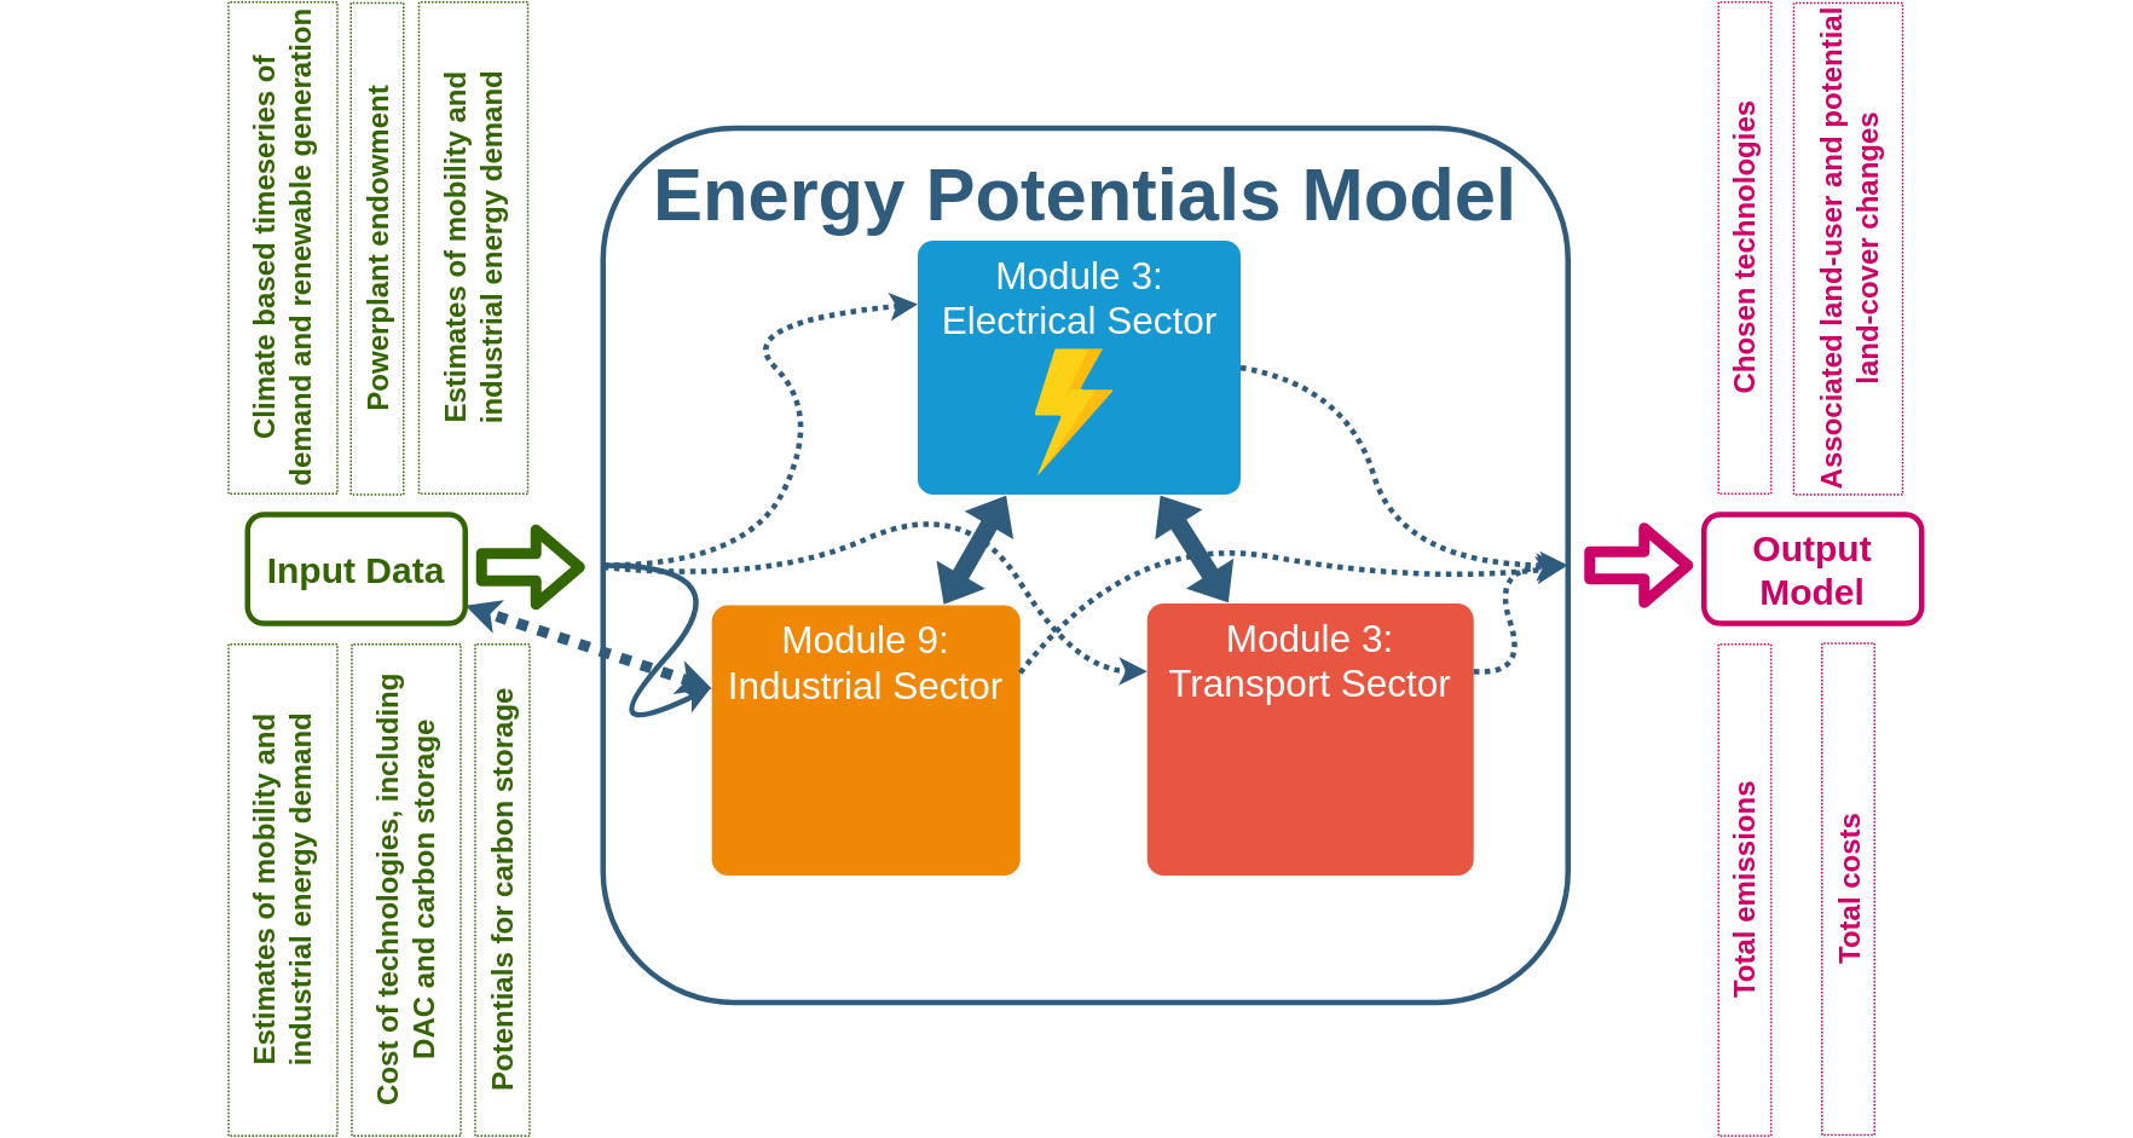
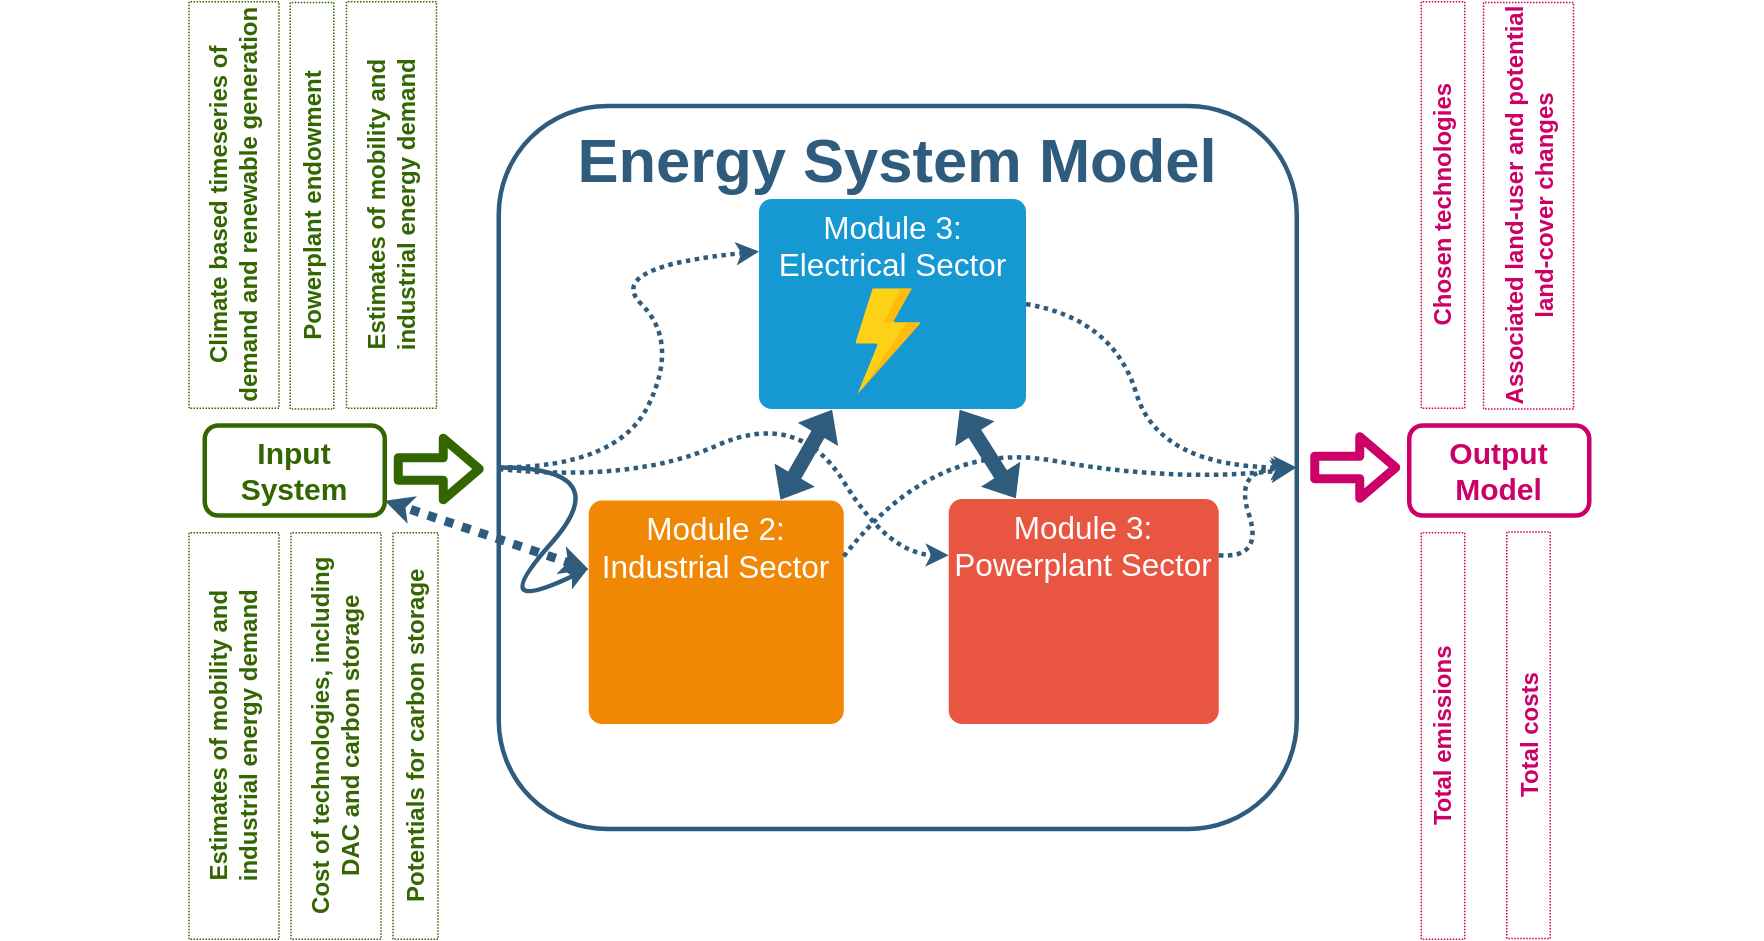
- <mxCell id="2" value="&lt;div&gt;&lt;font color=&quot;#2F5B7C&quot;&gt;&lt;b&gt;&lt;font style=&quot;font-size: 41px&quot;&gt;Energy Potentials Model&lt;br&gt;&lt;/font&gt;&lt;/b&gt;&lt;/font&gt;&lt;/div&gt;&lt;div&gt;&lt;font color=&quot;#2F5B7C&quot;&gt;&lt;br&gt;&lt;/font&gt;&lt;/div&gt;&lt;div&gt;&lt;font color=&quot;#2F5B7C&quot;&gt;&lt;br&gt;&lt;/font&gt;&lt;/div&gt;&lt;div&gt;&lt;font color=&quot;#2F5B7C&quot;&gt;&lt;br&gt;&lt;/font&gt;&lt;/div&gt;&lt;div&gt;&lt;font color=&quot;#2F5B7C&quot;&gt;&lt;br&gt;&lt;/font&gt;&lt;/div&gt;&lt;div&gt;&lt;font color=&quot;#2F5B7C&quot;&gt;&lt;br&gt;&lt;/font&gt;&lt;/div&gt;&lt;div&gt;&lt;font color=&quot;#2F5B7C&quot;&gt;&lt;br&gt;&lt;/font&gt;&lt;/div&gt;&lt;div&gt;&lt;font color=&quot;#2F5B7C&quot;&gt;&lt;br&gt;&lt;/font&gt;&lt;/div&gt;&lt;div&gt;&lt;font color=&quot;#2F5B7C&quot;&gt;&lt;br&gt;&lt;/font&gt;&lt;/div&gt;&lt;div&gt;&lt;font color=&quot;#2F5B7C&quot;&gt;&lt;br&gt;&lt;/font&gt;&lt;/div&gt;&lt;div&gt;&lt;font color=&quot;#2F5B7C&quot;&gt;&lt;br&gt;&lt;/font&gt;&lt;/div&gt;&lt;div&gt;&lt;font color=&quot;#2F5B7C&quot;&gt;&lt;br&gt;&lt;/font&gt;&lt;/div&gt;&lt;div&gt;&lt;font color=&quot;#2F5B7C&quot;&gt;&lt;br&gt;&lt;/font&gt;&lt;/div&gt;&lt;div&gt;&lt;font color=&quot;#2F5B7C&quot;&gt;&lt;br&gt;&lt;/font&gt;&lt;/div&gt;&lt;div&gt;&lt;font color=&quot;#2F5B7C&quot;&gt;&lt;br&gt;&lt;/font&gt;&lt;/div&gt;&lt;div&gt;&lt;font color=&quot;#2F5B7C&quot;&gt;&lt;br&gt;&lt;/font&gt;&lt;/div&gt;&lt;div&gt;&lt;font color=&quot;#2F5B7C&quot;&gt;&lt;br&gt;&lt;/font&gt;&lt;/div&gt;&lt;div&gt;&lt;font color=&quot;#2F5B7C&quot;&gt;&lt;br&gt;&lt;/font&gt;&lt;/div&gt;" style="whiteSpace=wrap;html=1;rounded=1;labelBackgroundColor=none;strokeColor=#2F5B7C;strokeWidth=3;fillColor=none;fontFamily=Helvetica;fontSize=20;imageAspect=0;" parent="1" vertex="1"><mxGeometry x="332" y="20" width="532" height="482" as="geometry" /></mxCell>
+ <mxCell id="2" value="&lt;div&gt;&lt;font color=&quot;#2F5B7C&quot;&gt;&lt;b&gt;&lt;font style=&quot;font-size: 41px&quot;&gt;Energy System Model&lt;br&gt;&lt;/font&gt;&lt;/b&gt;&lt;/font&gt;&lt;/div&gt;&lt;div&gt;&lt;font color=&quot;#2F5B7C&quot;&gt;&lt;br&gt;&lt;/font&gt;&lt;/div&gt;&lt;div&gt;&lt;font color=&quot;#2F5B7C&quot;&gt;&lt;br&gt;&lt;/font&gt;&lt;/div&gt;&lt;div&gt;&lt;font color=&quot;#2F5B7C&quot;&gt;&lt;br&gt;&lt;/font&gt;&lt;/div&gt;&lt;div&gt;&lt;font color=&quot;#2F5B7C&quot;&gt;&lt;br&gt;&lt;/font&gt;&lt;/div&gt;&lt;div&gt;&lt;font color=&quot;#2F5B7C&quot;&gt;&lt;br&gt;&lt;/font&gt;&lt;/div&gt;&lt;div&gt;&lt;font color=&quot;#2F5B7C&quot;&gt;&lt;br&gt;&lt;/font&gt;&lt;/div&gt;&lt;div&gt;&lt;font color=&quot;#2F5B7C&quot;&gt;&lt;br&gt;&lt;/font&gt;&lt;/div&gt;&lt;div&gt;&lt;font color=&quot;#2F5B7C&quot;&gt;&lt;br&gt;&lt;/font&gt;&lt;/div&gt;&lt;div&gt;&lt;font color=&quot;#2F5B7C&quot;&gt;&lt;br&gt;&lt;/font&gt;&lt;/div&gt;&lt;div&gt;&lt;font color=&quot;#2F5B7C&quot;&gt;&lt;br&gt;&lt;/font&gt;&lt;/div&gt;&lt;div&gt;&lt;font color=&quot;#2F5B7C&quot;&gt;&lt;br&gt;&lt;/font&gt;&lt;/div&gt;&lt;div&gt;&lt;font color=&quot;#2F5B7C&quot;&gt;&lt;br&gt;&lt;/font&gt;&lt;/div&gt;&lt;div&gt;&lt;font color=&quot;#2F5B7C&quot;&gt;&lt;br&gt;&lt;/font&gt;&lt;/div&gt;&lt;div&gt;&lt;font color=&quot;#2F5B7C&quot;&gt;&lt;br&gt;&lt;/font&gt;&lt;/div&gt;&lt;div&gt;&lt;font color=&quot;#2F5B7C&quot;&gt;&lt;br&gt;&lt;/font&gt;&lt;/div&gt;&lt;div&gt;&lt;font color=&quot;#2F5B7C&quot;&gt;&lt;br&gt;&lt;/font&gt;&lt;/div&gt;&lt;div&gt;&lt;font color=&quot;#2F5B7C&quot;&gt;&lt;br&gt;&lt;/font&gt;&lt;/div&gt;" style="whiteSpace=wrap;html=1;rounded=1;labelBackgroundColor=none;strokeColor=#2F5B7C;strokeWidth=3;fillColor=none;fontFamily=Helvetica;fontSize=20;imageAspect=0;" parent="1" vertex="1"><mxGeometry x="332" y="20" width="532" height="482" as="geometry" /></mxCell>
- <mxCell id="12" value="&lt;b&gt;&lt;font color=&quot;#336600&quot;&gt;Input Data&lt;/font&gt;&lt;/b&gt;" style="rounded=1;whiteSpace=wrap;html=1;labelBackgroundColor=none;strokeColor=#336600;strokeWidth=3;fillColor=none;gradientColor=none;fontFamily=Helvetica;fontSize=20;fontColor=#000000;" parent="1" vertex="1"><mxGeometry x="136" y="233" width="120" height="60" as="geometry" /></mxCell>
+ <mxCell id="12" value="&lt;b&gt;&lt;font color=&quot;#336600&quot;&gt;Input System&lt;/font&gt;&lt;/b&gt;" style="rounded=1;whiteSpace=wrap;html=1;labelBackgroundColor=none;strokeColor=#336600;strokeWidth=3;fillColor=none;gradientColor=none;fontFamily=Helvetica;fontSize=20;fontColor=#000000;" parent="1" vertex="1"><mxGeometry x="136" y="233" width="120" height="60" as="geometry" /></mxCell>
- <mxCell id="7" value="&lt;font style=&quot;font-size: 21px&quot;&gt;Module 3: Transport Sector&lt;/font&gt;" style="rounded=1;whiteSpace=wrap;html=1;shadow=0;strokeWidth=2;fillColor=#E85642;fontSize=12;fontColor=#FFFFFF;align=center;strokeColor=none;arcSize=6;verticalAlign=top;" parent="1" vertex="1"><mxGeometry x="632" y="282" width="180" height="150" as="geometry" /></mxCell>
+ <mxCell id="7" value="&lt;font style=&quot;font-size: 21px&quot;&gt;Module 3: Powerplant Sector&lt;/font&gt;" style="rounded=1;whiteSpace=wrap;html=1;shadow=0;strokeWidth=2;fillColor=#E85642;fontSize=12;fontColor=#FFFFFF;align=center;strokeColor=none;arcSize=6;verticalAlign=top;" parent="1" vertex="1"><mxGeometry x="632" y="282" width="180" height="150" as="geometry" /></mxCell>
- <mxCell id="4" value="&lt;font style=&quot;font-size: 21px&quot;&gt;Module 9: Industrial Sector&lt;/font&gt;" style="rounded=1;whiteSpace=wrap;html=1;shadow=0;strokeWidth=2;fillColor=#F08705;fontSize=12;fontColor=#FFFFFF;align=center;strokeColor=none;arcSize=6;verticalAlign=top;" parent="1" vertex="1"><mxGeometry x="392" y="283" width="170" height="149" as="geometry" /></mxCell>
+ <mxCell id="4" value="&lt;font style=&quot;font-size: 21px&quot;&gt;Module 2: Industrial Sector&lt;/font&gt;" style="rounded=1;whiteSpace=wrap;html=1;shadow=0;strokeWidth=2;fillColor=#F08705;fontSize=12;fontColor=#FFFFFF;align=center;strokeColor=none;arcSize=6;verticalAlign=top;" parent="1" vertex="1"><mxGeometry x="392" y="283" width="170" height="149" as="geometry" /></mxCell>
